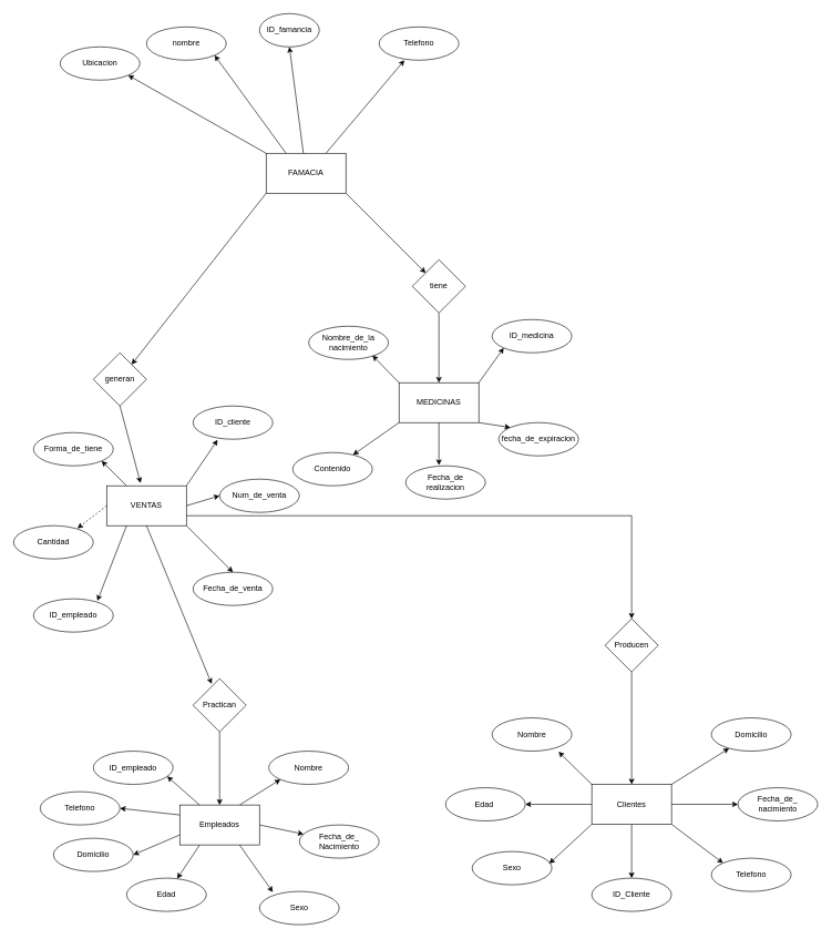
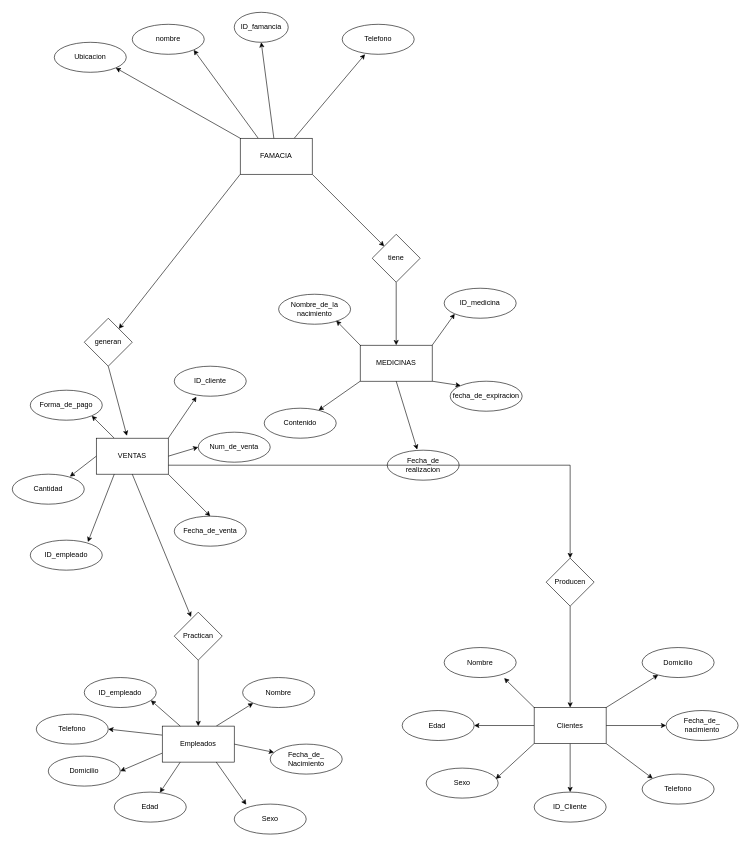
- <mxCell id="36" value="Forma_de_tiene" style="ellipse;whiteSpace=wrap;html=1;" vertex="1" parent="1"><mxGeometry y="650" width="120" height="50" as="geometry" x="50" /></mxCell>
+ <mxCell id="36" value="Forma_de_pago" style="ellipse;whiteSpace=wrap;html=1;" vertex="1" parent="1"><mxGeometry y="650" width="120" height="50" as="geometry" x="50" /></mxCell>
- <mxCell id="21" value="Fecha_de&lt;div&gt;realizacion&lt;/div&gt;" style="ellipse;whiteSpace=wrap;html=1;" vertex="1" parent="1"><mxGeometry x="610" y="700" width="120" height="50" as="geometry" /></mxCell>
+ <mxCell id="21" value="Fecha_de&lt;div&gt;realizacion&lt;/div&gt;" style="ellipse;whiteSpace=wrap;html=1;" vertex="1" parent="1"><mxGeometry x="645" y="750" width="120" height="50" as="geometry" /></mxCell>
- <mxCell id="41" style="rounded=0;orthogonalLoop=1;jettySize=auto;html=1;exitX=0;exitY=0.5;exitDx=0;exitDy=0;entryX=0.8;entryY=0.08;entryDx=0;entryDy=0;entryPerimeter=0;dashed=1;" edge="1" parent="1" source="31" target="37"><mxGeometry relative="1" as="geometry" /></mxCell>
+ <mxCell id="41" style="rounded=0;orthogonalLoop=1;jettySize=auto;html=1;exitX=0;exitY=0.5;exitDx=0;exitDy=0;entryX=0.8;entryY=0.08;entryDx=0;entryDy=0;entryPerimeter=0;" edge="1" parent="1" source="31" target="37"><mxGeometry relative="1" as="geometry" /></mxCell>
